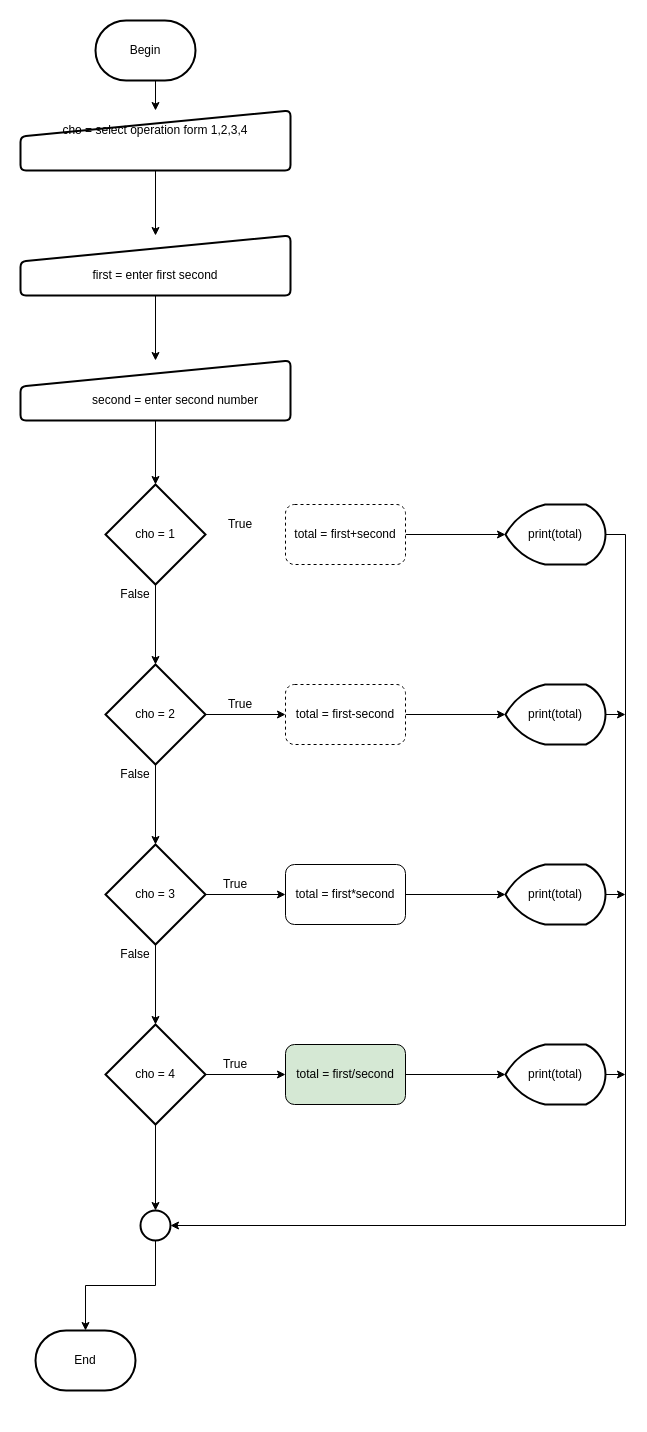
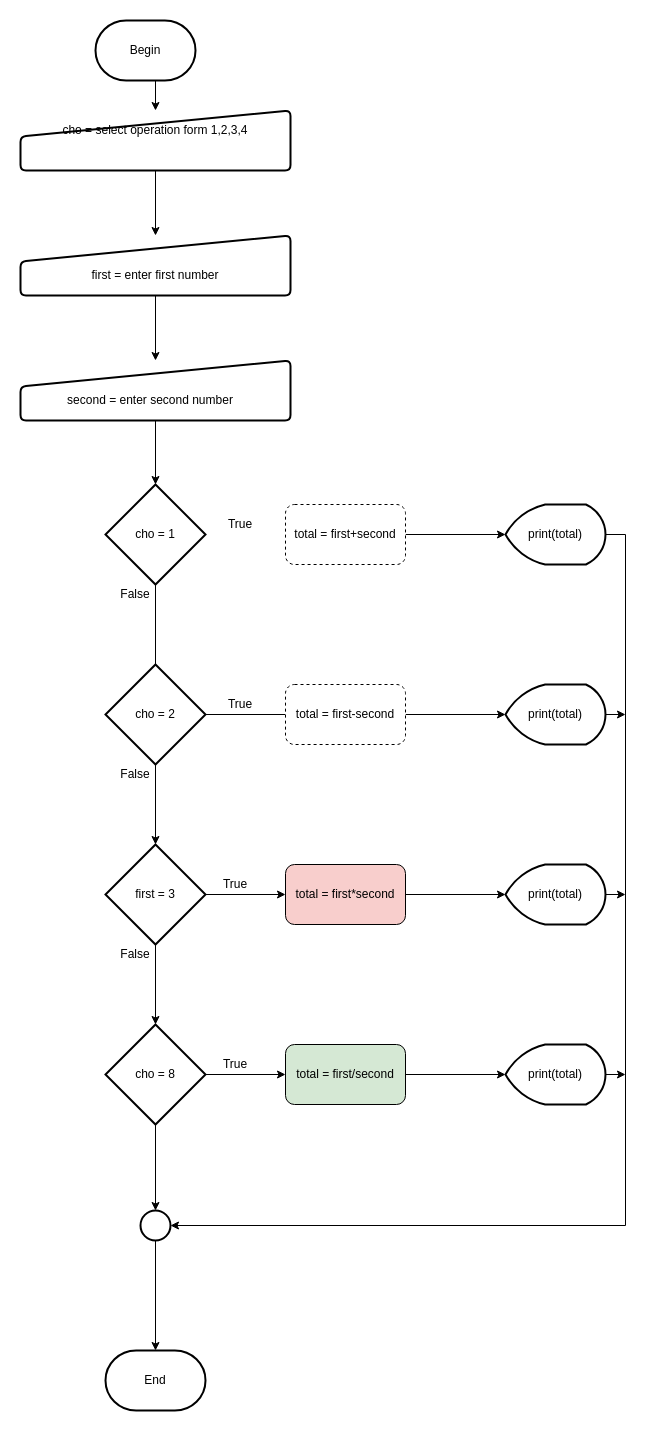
- <mxCell id="41" value="first = enter first second" style="text;html=1;strokeColor=none;fillColor=none;align=center;verticalAlign=middle;whiteSpace=wrap;rounded=0;" vertex="1" parent="1"><mxGeometry x="70" y="265" width="170" height="20" as="geometry" /></mxCell>
+ <mxCell id="41" value="first = enter first number" style="text;html=1;strokeColor=none;fillColor=none;align=center;verticalAlign=middle;whiteSpace=wrap;rounded=0;" vertex="1" parent="1"><mxGeometry x="70" y="265" width="170" height="20" as="geometry" /></mxCell>
- <mxCell id="42" value="second = enter second number" style="text;html=1;strokeColor=none;fillColor=none;align=center;verticalAlign=middle;whiteSpace=wrap;rounded=0;" vertex="1" parent="1"><mxGeometry x="90" y="390" width="170" height="20" as="geometry" /></mxCell>
+ <mxCell id="42" value="second = enter second number" style="text;html=1;strokeColor=none;fillColor=none;align=center;verticalAlign=middle;whiteSpace=wrap;rounded=0;" vertex="1" parent="1"><mxGeometry x="65" y="390" width="170" height="20" as="geometry" /></mxCell>
- <mxCell id="6" value="" style="edgeStyle=orthogonalEdgeStyle;rounded=0;orthogonalLoop=1;jettySize=auto;html=1;" edge="1" parent="1" source="7" target="10"><mxGeometry relative="1" as="geometry" /></mxCell>
+ <mxCell id="6" value="" style="edgeStyle=orthogonalEdgeStyle;rounded=0;orthogonalLoop=1;jettySize=auto;html=1;endArrow=none;" edge="1" parent="1" source="7" target="10"><mxGeometry relative="1" as="geometry" /></mxCell>
- <mxCell id="9" style="edgeStyle=orthogonalEdgeStyle;rounded=0;orthogonalLoop=1;jettySize=auto;html=1;exitX=1;exitY=0.5;exitDx=0;exitDy=0;exitPerimeter=0;entryX=0;entryY=0.5;entryDx=0;entryDy=0;" edge="1" parent="1" source="10" target="18"><mxGeometry relative="1" as="geometry" /></mxCell>
+ <mxCell id="9" style="edgeStyle=orthogonalEdgeStyle;rounded=0;orthogonalLoop=1;jettySize=auto;html=1;exitX=1;exitY=0.5;exitDx=0;exitDy=0;exitPerimeter=0;entryX=0;entryY=0.5;entryDx=0;entryDy=0;endArrow=none;" edge="1" parent="1" source="10" target="18"><mxGeometry relative="1" as="geometry" /></mxCell>
- <mxCell id="13" value="&lt;span style=&quot;white-space: normal&quot;&gt;cho = 3&lt;/span&gt;" style="strokeWidth=2;html=1;shape=mxgraph.flowchart.decision;whiteSpace=wrap;" vertex="1" parent="1"><mxGeometry x="105" y="844" width="100" height="100" as="geometry" /></mxCell>
+ <mxCell id="13" value="&lt;span style=&quot;white-space: normal&quot;&gt;first = 3&lt;/span&gt;" style="strokeWidth=2;html=1;shape=mxgraph.flowchart.decision;whiteSpace=wrap;" vertex="1" parent="1"><mxGeometry x="105" y="844" width="100" height="100" as="geometry" /></mxCell>
- <mxCell id="20" value="total =&amp;nbsp;&lt;span style=&quot;white-space: normal&quot;&gt;first*second&lt;/span&gt;" style="rounded=1;whiteSpace=wrap;html=1;" vertex="1" parent="1"><mxGeometry x="285" y="864" width="120" height="60" as="geometry" /></mxCell>
+ <mxCell id="20" value="total =&amp;nbsp;&lt;span style=&quot;white-space: normal&quot;&gt;first*second&lt;/span&gt;" style="rounded=1;whiteSpace=wrap;html=1;fillColor=#f8cecc;" vertex="1" parent="1"><mxGeometry x="285" y="864" width="120" height="60" as="geometry" /></mxCell>
- <mxCell id="16" value="&lt;span style=&quot;white-space: normal&quot;&gt;cho = 4&lt;/span&gt;" style="strokeWidth=2;html=1;shape=mxgraph.flowchart.decision;whiteSpace=wrap;" vertex="1" parent="1"><mxGeometry x="105" y="1024" width="100" height="100" as="geometry" /></mxCell>
+ <mxCell id="16" value="&lt;span style=&quot;white-space: normal&quot;&gt;cho = 8&lt;/span&gt;" style="strokeWidth=2;html=1;shape=mxgraph.flowchart.decision;whiteSpace=wrap;" vertex="1" parent="1"><mxGeometry x="105" y="1024" width="100" height="100" as="geometry" /></mxCell>
- <mxCell id="35" value="End" style="strokeWidth=2;html=1;shape=mxgraph.flowchart.terminator;whiteSpace=wrap;" vertex="1" parent="1"><mxGeometry x="35" y="1330" width="100" height="60" as="geometry" /></mxCell>
+ <mxCell id="35" value="End" style="strokeWidth=2;html=1;shape=mxgraph.flowchart.terminator;whiteSpace=wrap;" vertex="1" parent="1"><mxGeometry x="105" y="1350" width="100" height="60" as="geometry" /></mxCell>
